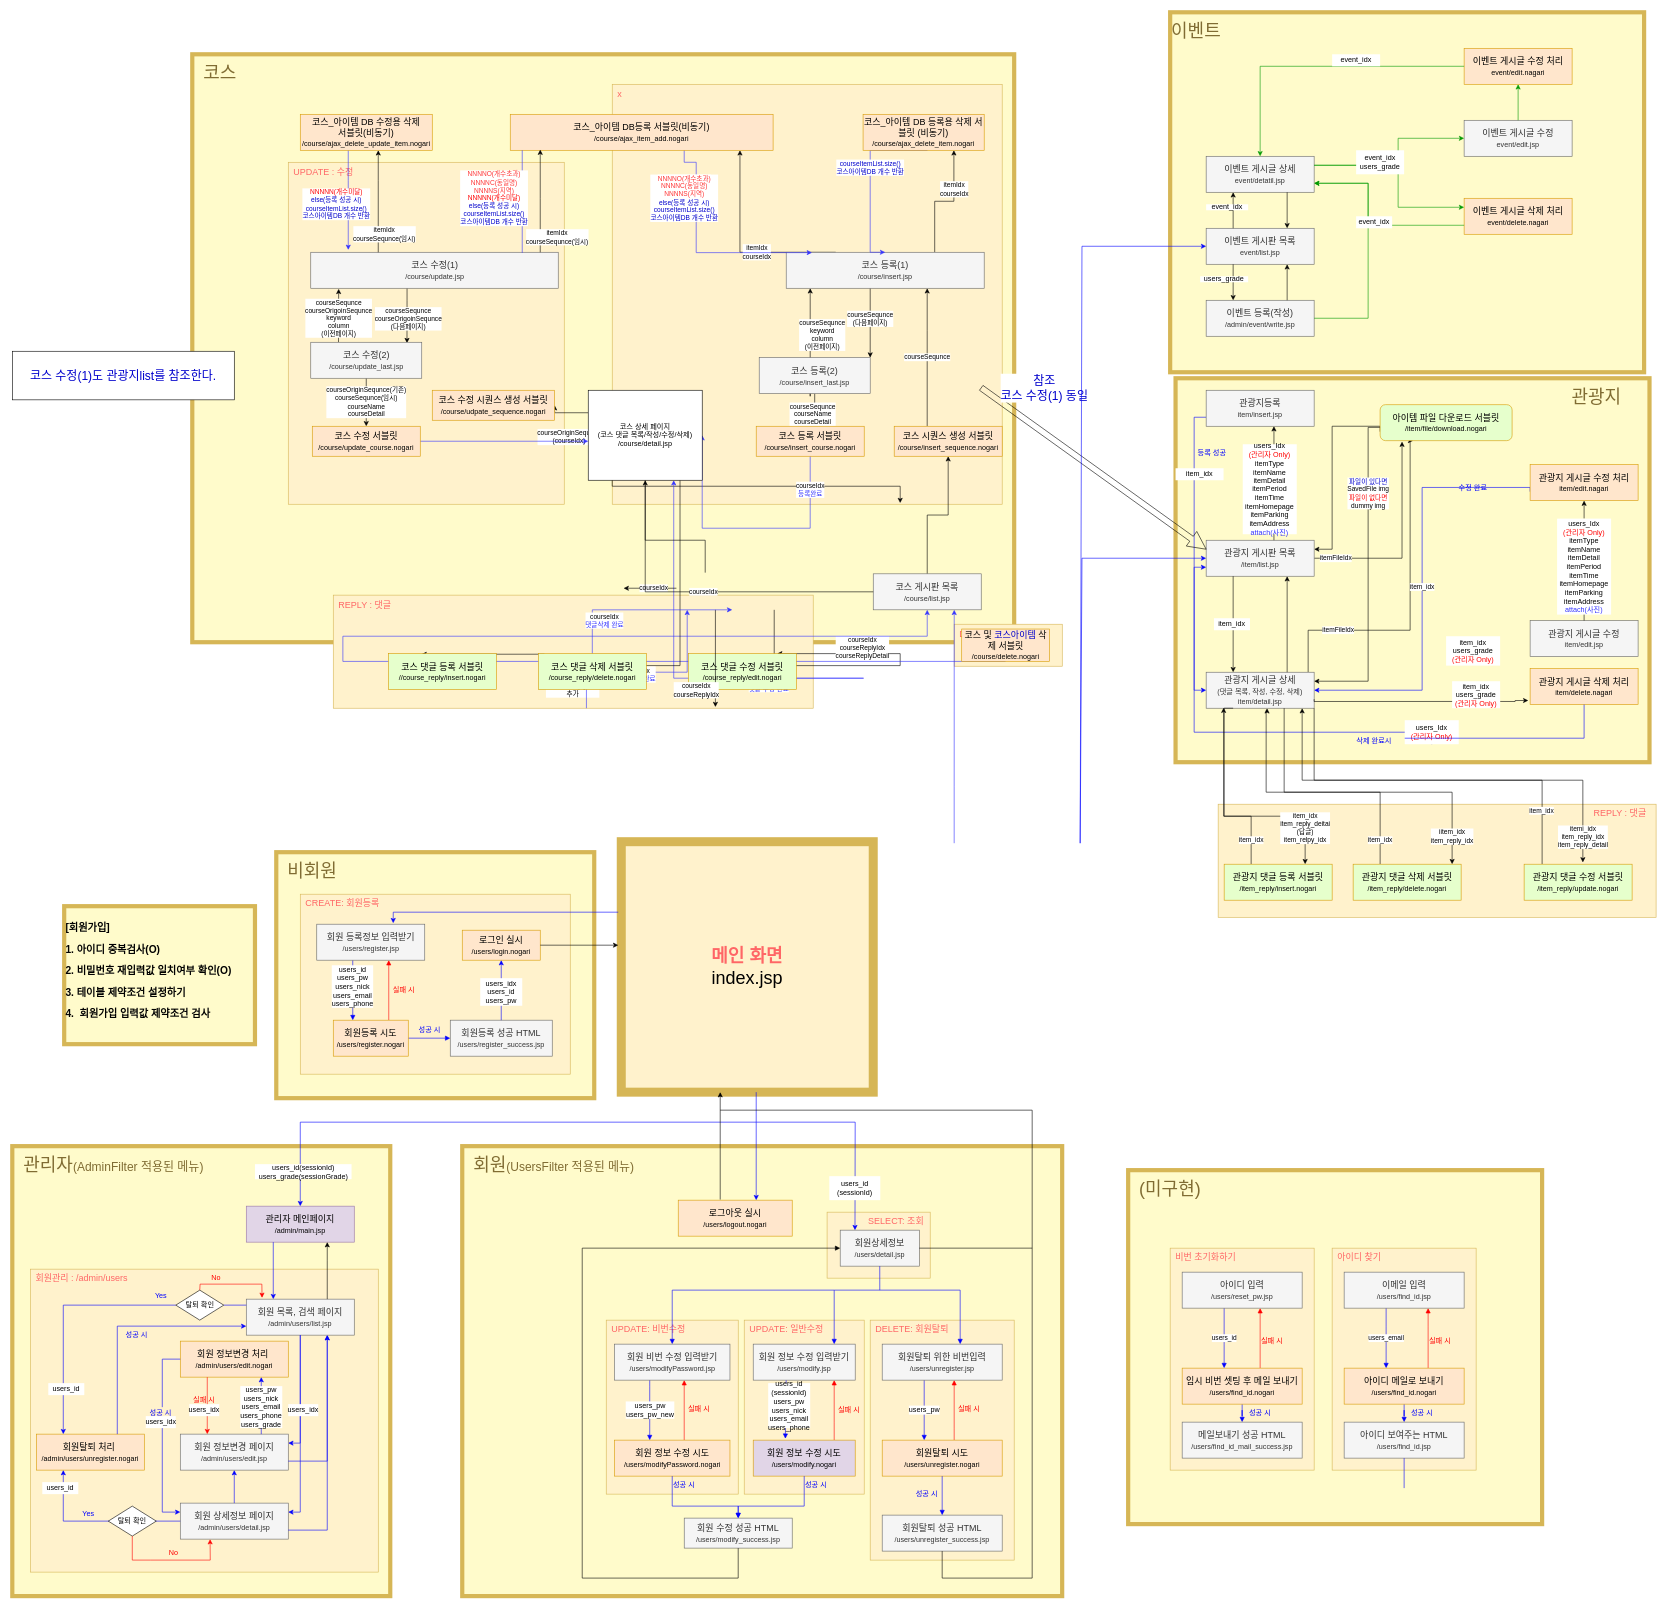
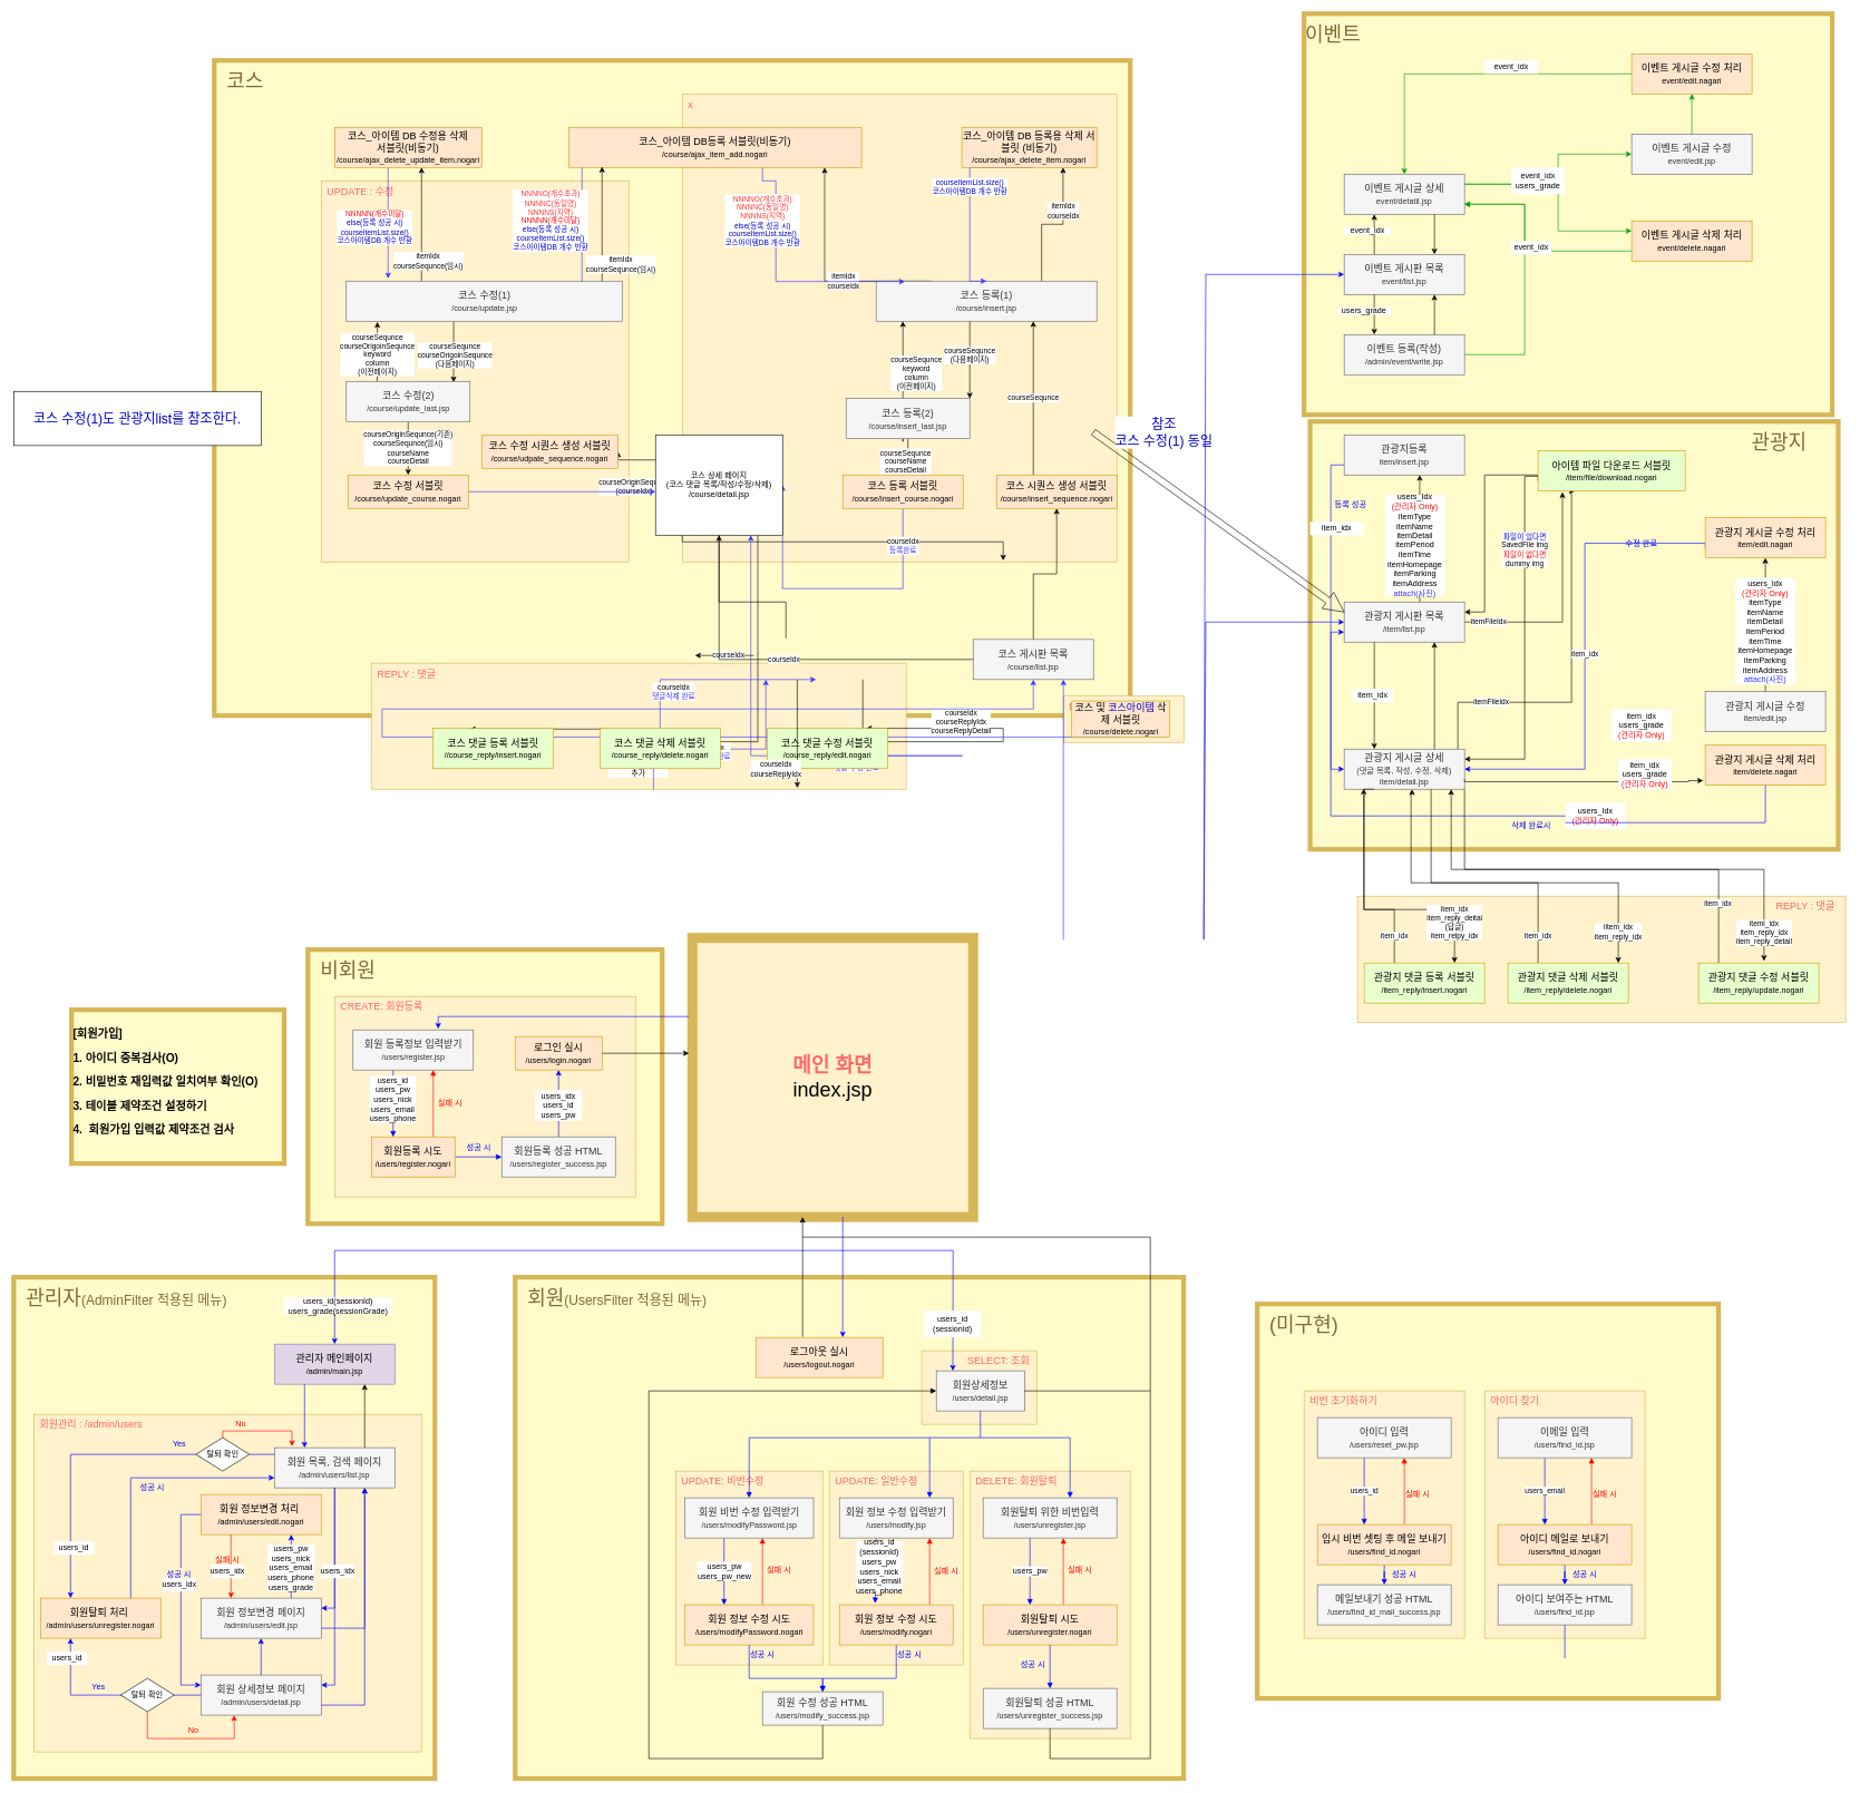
- <mxCell id="183" value="아이템 파일 다운로드 서블릿&lt;br&gt;&lt;font style=&quot;font-size: 12px&quot;&gt;/item/file/download.nogari&lt;/font&gt;" style="whiteSpace=wrap;html=1;fontSize=15;align=center;verticalAlign=middle;spacingLeft=0;fillColor=#E6FFCC;strokeColor=#d79b00;rounded=1;" parent="1" vertex="1"><mxGeometry x="2300" y="674" width="220" height="60" as="geometry" /></mxCell>
+ <mxCell id="183" value="아이템 파일 다운로드 서블릿&lt;br&gt;&lt;font style=&quot;font-size: 12px&quot;&gt;/item/file/download.nogari&lt;/font&gt;" style="rounded=0;whiteSpace=wrap;html=1;fontSize=15;align=center;verticalAlign=middle;spacingLeft=0;fillColor=#E6FFCC;strokeColor=#d79b00;" parent="1" vertex="1"><mxGeometry x="2300" y="674" width="220" height="60" as="geometry" /></mxCell>
- <mxCell id="51" value="회원 정보 수정 시도&lt;br&gt;&lt;font style=&quot;font-size: 12px&quot;&gt;/users/modify.nogari&lt;/font&gt;" style="rounded=0;whiteSpace=wrap;html=1;fontSize=15;align=center;verticalAlign=middle;spacingLeft=0;fillColor=#e1d5e7;strokeColor=#d79b00;fontColor=default;" parent="1" vertex="1"><mxGeometry x="1255" y="2400" width="170" height="60" as="geometry" /></mxCell>
+ <mxCell id="51" value="회원 정보 수정 시도&lt;br&gt;&lt;font style=&quot;font-size: 12px&quot;&gt;/users/modify.nogari&lt;/font&gt;" style="rounded=0;whiteSpace=wrap;html=1;fontSize=15;align=center;verticalAlign=middle;spacingLeft=0;fillColor=#ffe6cc;strokeColor=#d79b00;fontColor=default;" parent="1" vertex="1"><mxGeometry x="1255" y="2400" width="170" height="60" as="geometry" /></mxCell>
